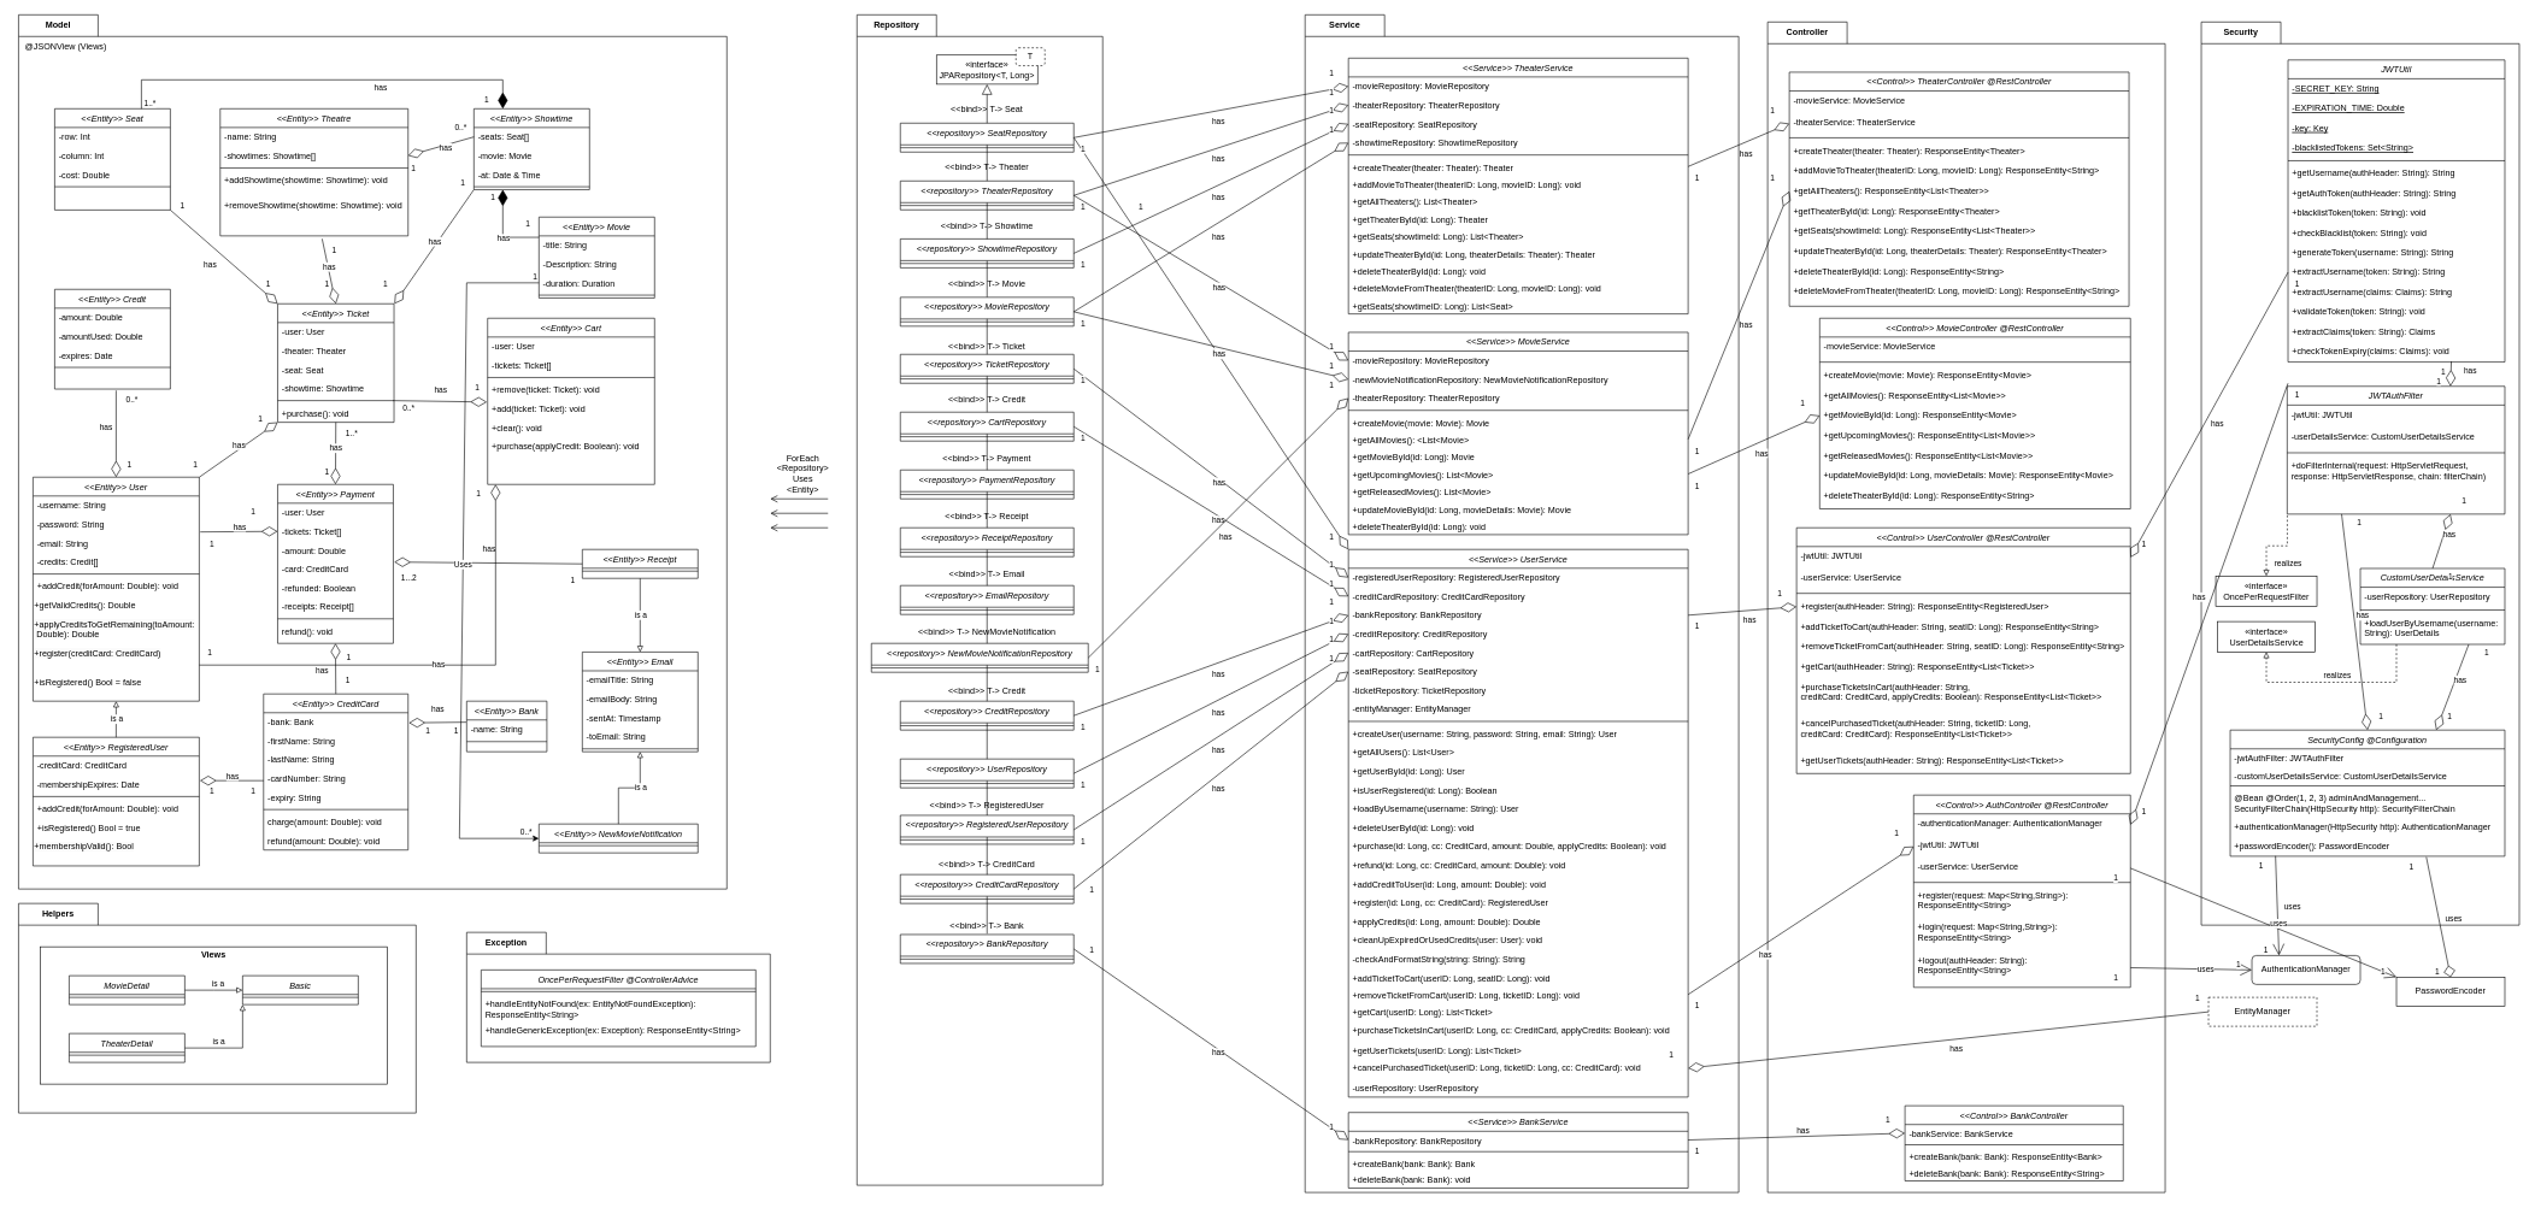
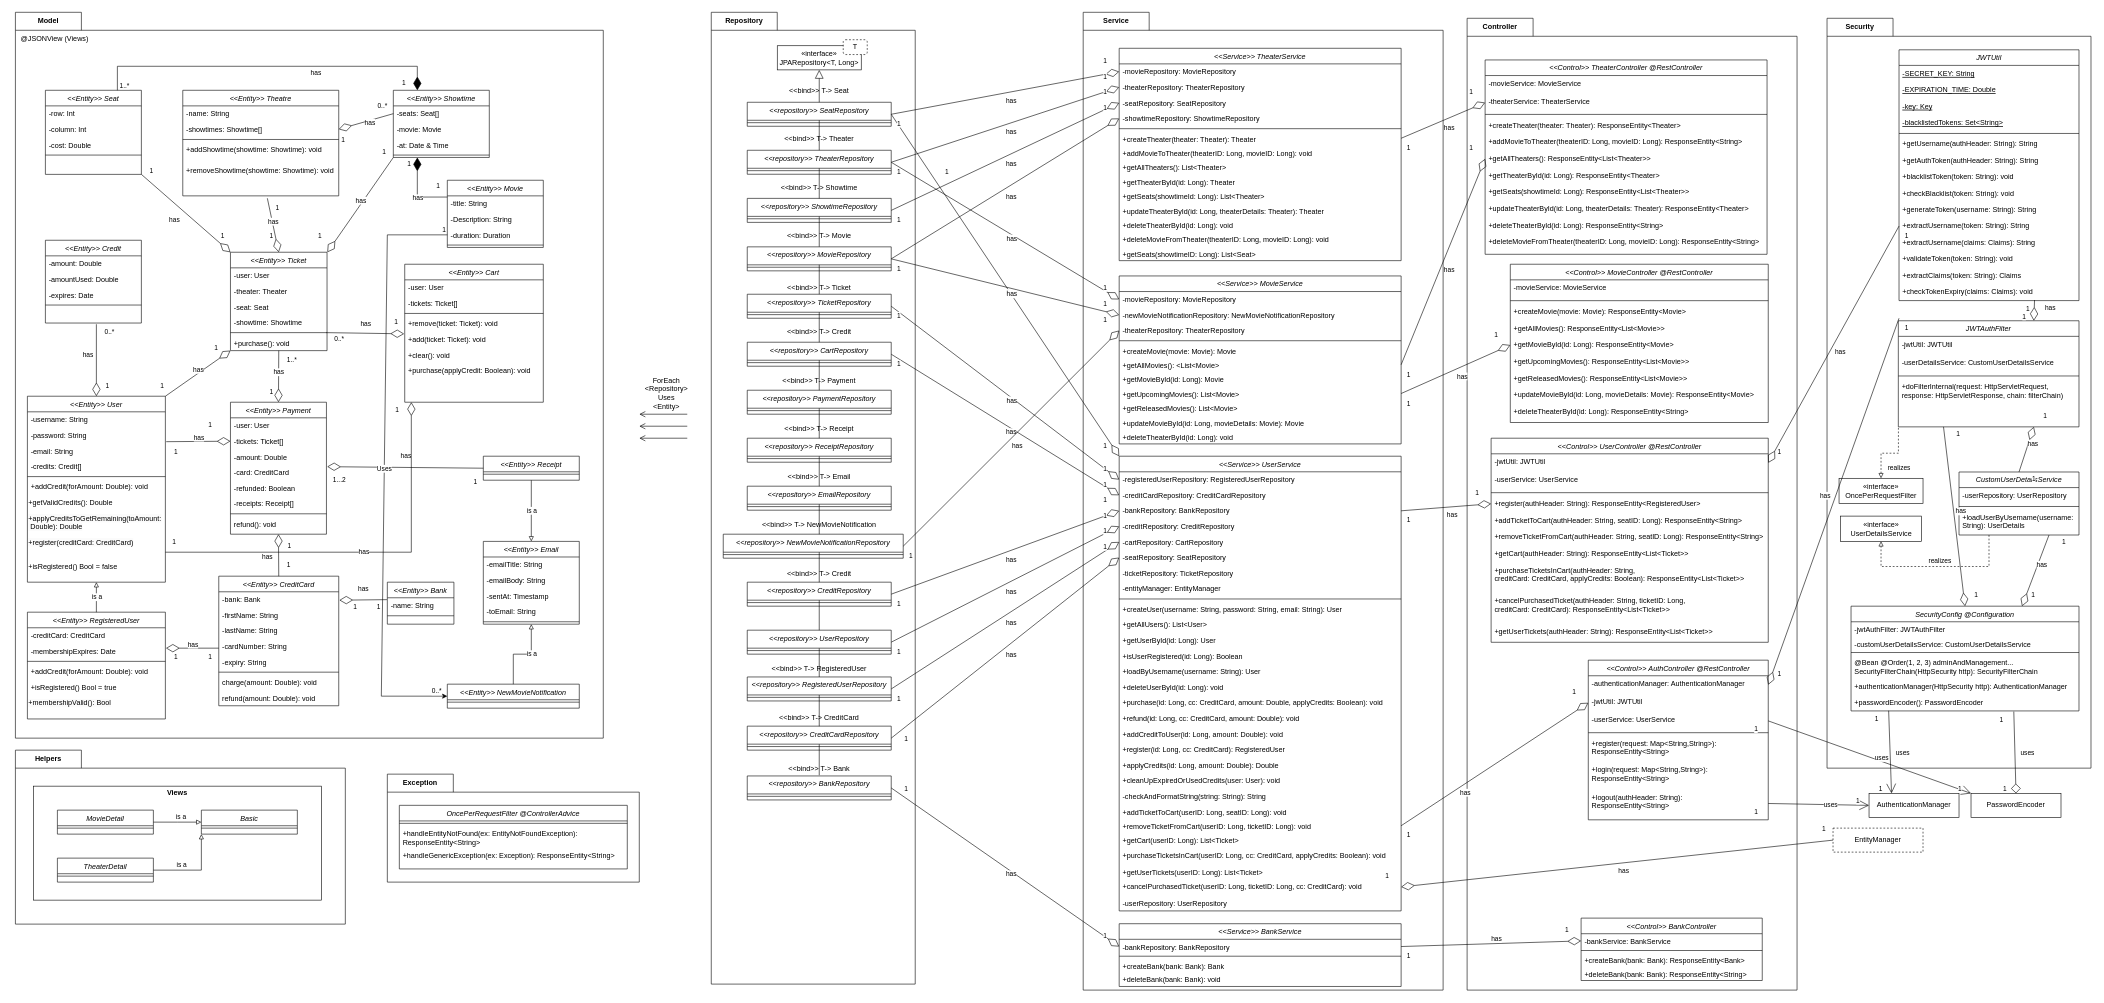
- <mxCell id="304" value="AuthenticationManager" style="html=1;whiteSpace=wrap;rounded=1;" parent="1" vertex="1"><mxGeometry x="3115" y="1322.06" width="150" height="40" as="geometry" /></mxCell>
+ <mxCell id="304" value="AuthenticationManager" style="html=1;whiteSpace=wrap;" parent="1" vertex="1"><mxGeometry x="3115" y="1322.06" width="150" height="40" as="geometry" /></mxCell>
- <mxCell id="499" value="PasswordEncoder" style="html=1;whiteSpace=wrap;" parent="1" vertex="1"><mxGeometry x="3315" y="1352.06" width="150" height="40" as="geometry" /></mxCell>
+ <mxCell id="499" value="PasswordEncoder" style="html=1;whiteSpace=wrap;" parent="1" vertex="1"><mxGeometry x="3285" y="1322.06" width="150" height="40" as="geometry" /></mxCell>
